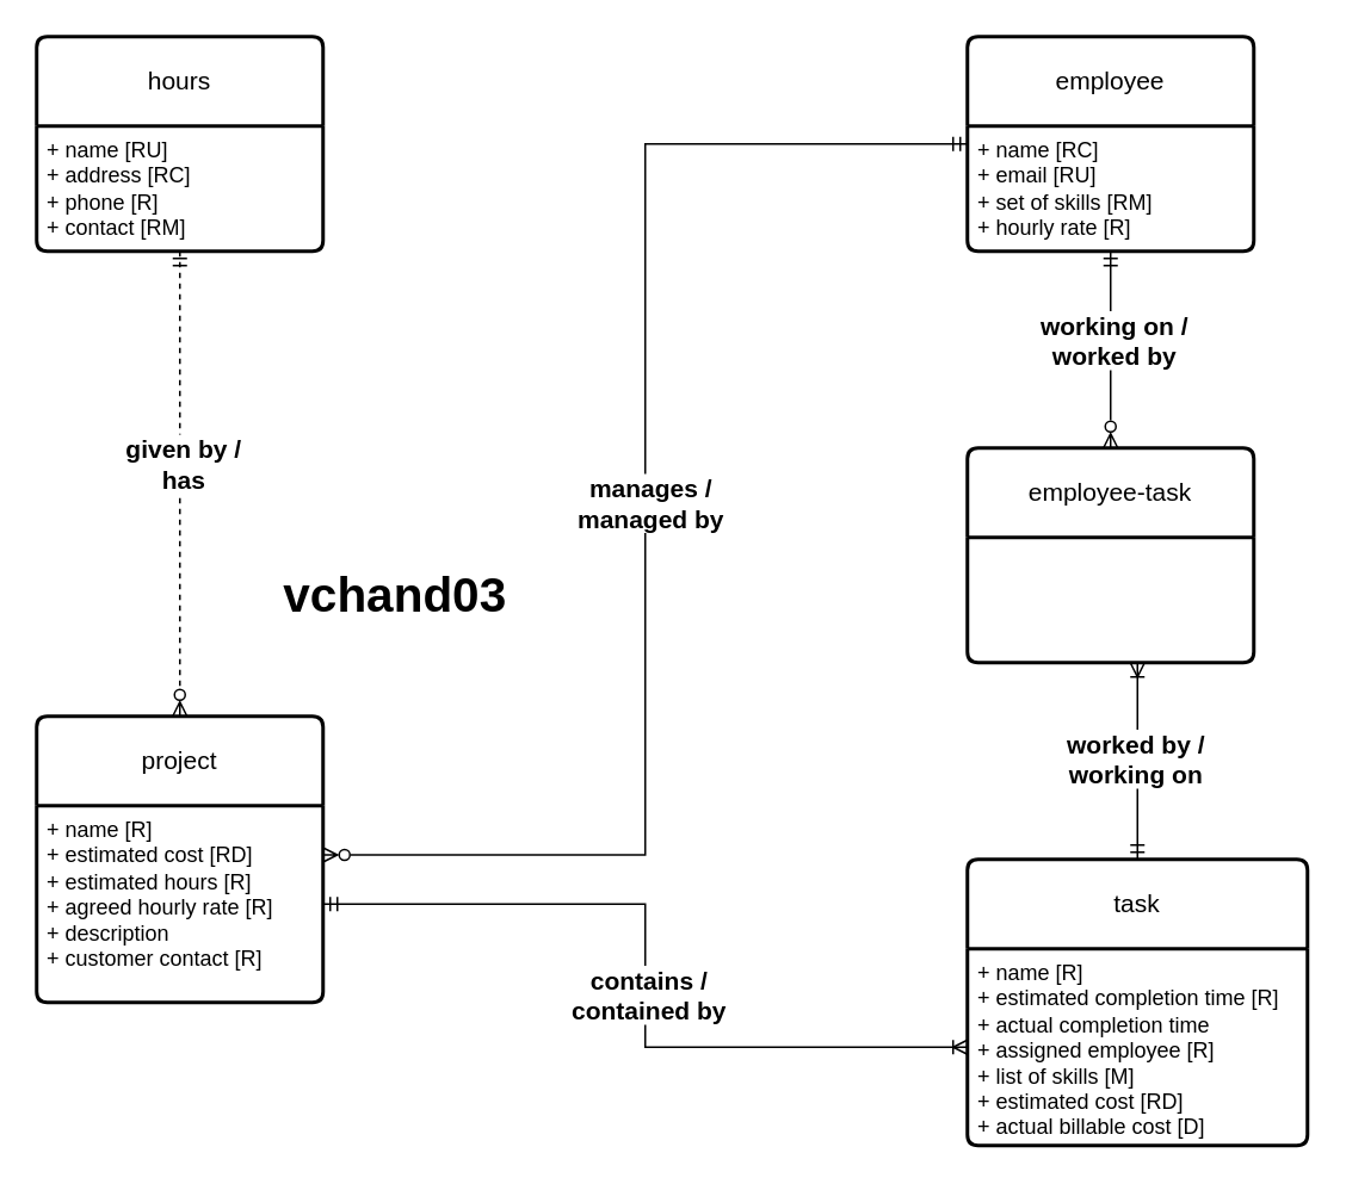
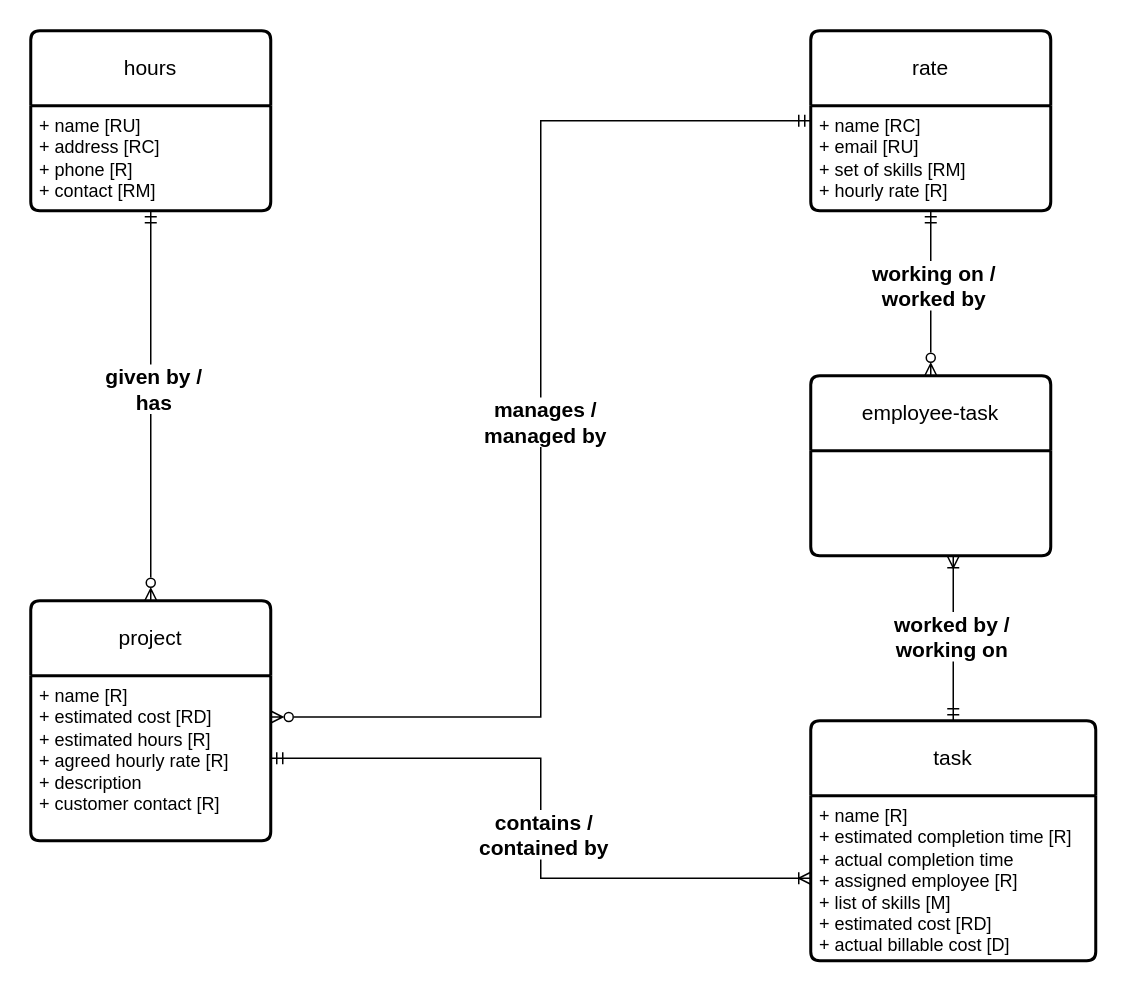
- <mxCell id="8" value="employee" style="swimlane;childLayout=stackLayout;horizontal=1;startSize=50;horizontalStack=0;rounded=1;fontSize=14;fontStyle=0;strokeWidth=2;resizeParent=0;resizeLast=1;shadow=0;dashed=0;align=center;arcSize=4;whiteSpace=wrap;html=1;" parent="1" vertex="1"><mxGeometry x="540" y="20" width="160" height="120" as="geometry" /></mxCell>
+ <mxCell id="8" value="rate" style="swimlane;childLayout=stackLayout;horizontal=1;startSize=50;horizontalStack=0;rounded=1;fontSize=14;fontStyle=0;strokeWidth=2;resizeParent=0;resizeLast=1;shadow=0;dashed=0;align=center;arcSize=4;whiteSpace=wrap;html=1;" parent="1" vertex="1"><mxGeometry x="540" y="20" width="160" height="120" as="geometry" /></mxCell>
- <mxCell id="2" style="edgeStyle=orthogonalEdgeStyle;rounded=0;orthogonalLoop=1;jettySize=auto;html=1;entryX=0.5;entryY=0;entryDx=0;entryDy=0;endArrow=ERzeroToMany;endFill=0;startArrow=ERmandOne;startFill=0;dashed=1;" parent="1" source="4" target="10" edge="1"><mxGeometry relative="1" as="geometry" /></mxCell>
+ <mxCell id="2" style="edgeStyle=orthogonalEdgeStyle;rounded=0;orthogonalLoop=1;jettySize=auto;html=1;entryX=0.5;entryY=0;entryDx=0;entryDy=0;endArrow=ERzeroToMany;endFill=0;startArrow=ERmandOne;startFill=0;" parent="1" source="4" target="10" edge="1"><mxGeometry relative="1" as="geometry" /></mxCell>
- <mxCell id="21" value="&lt;font size=&quot;1&quot; style=&quot;&quot;&gt;&lt;b style=&quot;font-size: 27px;&quot;&gt;vchand03&lt;/b&gt;&lt;/font&gt;" style="text;html=1;align=center;verticalAlign=middle;resizable=0;points=[];autosize=1;strokeColor=none;fillColor=none;" parent="1" vertex="1"><mxGeometry x="145" y="308" width="150" height="50" as="geometry" /></mxCell>
